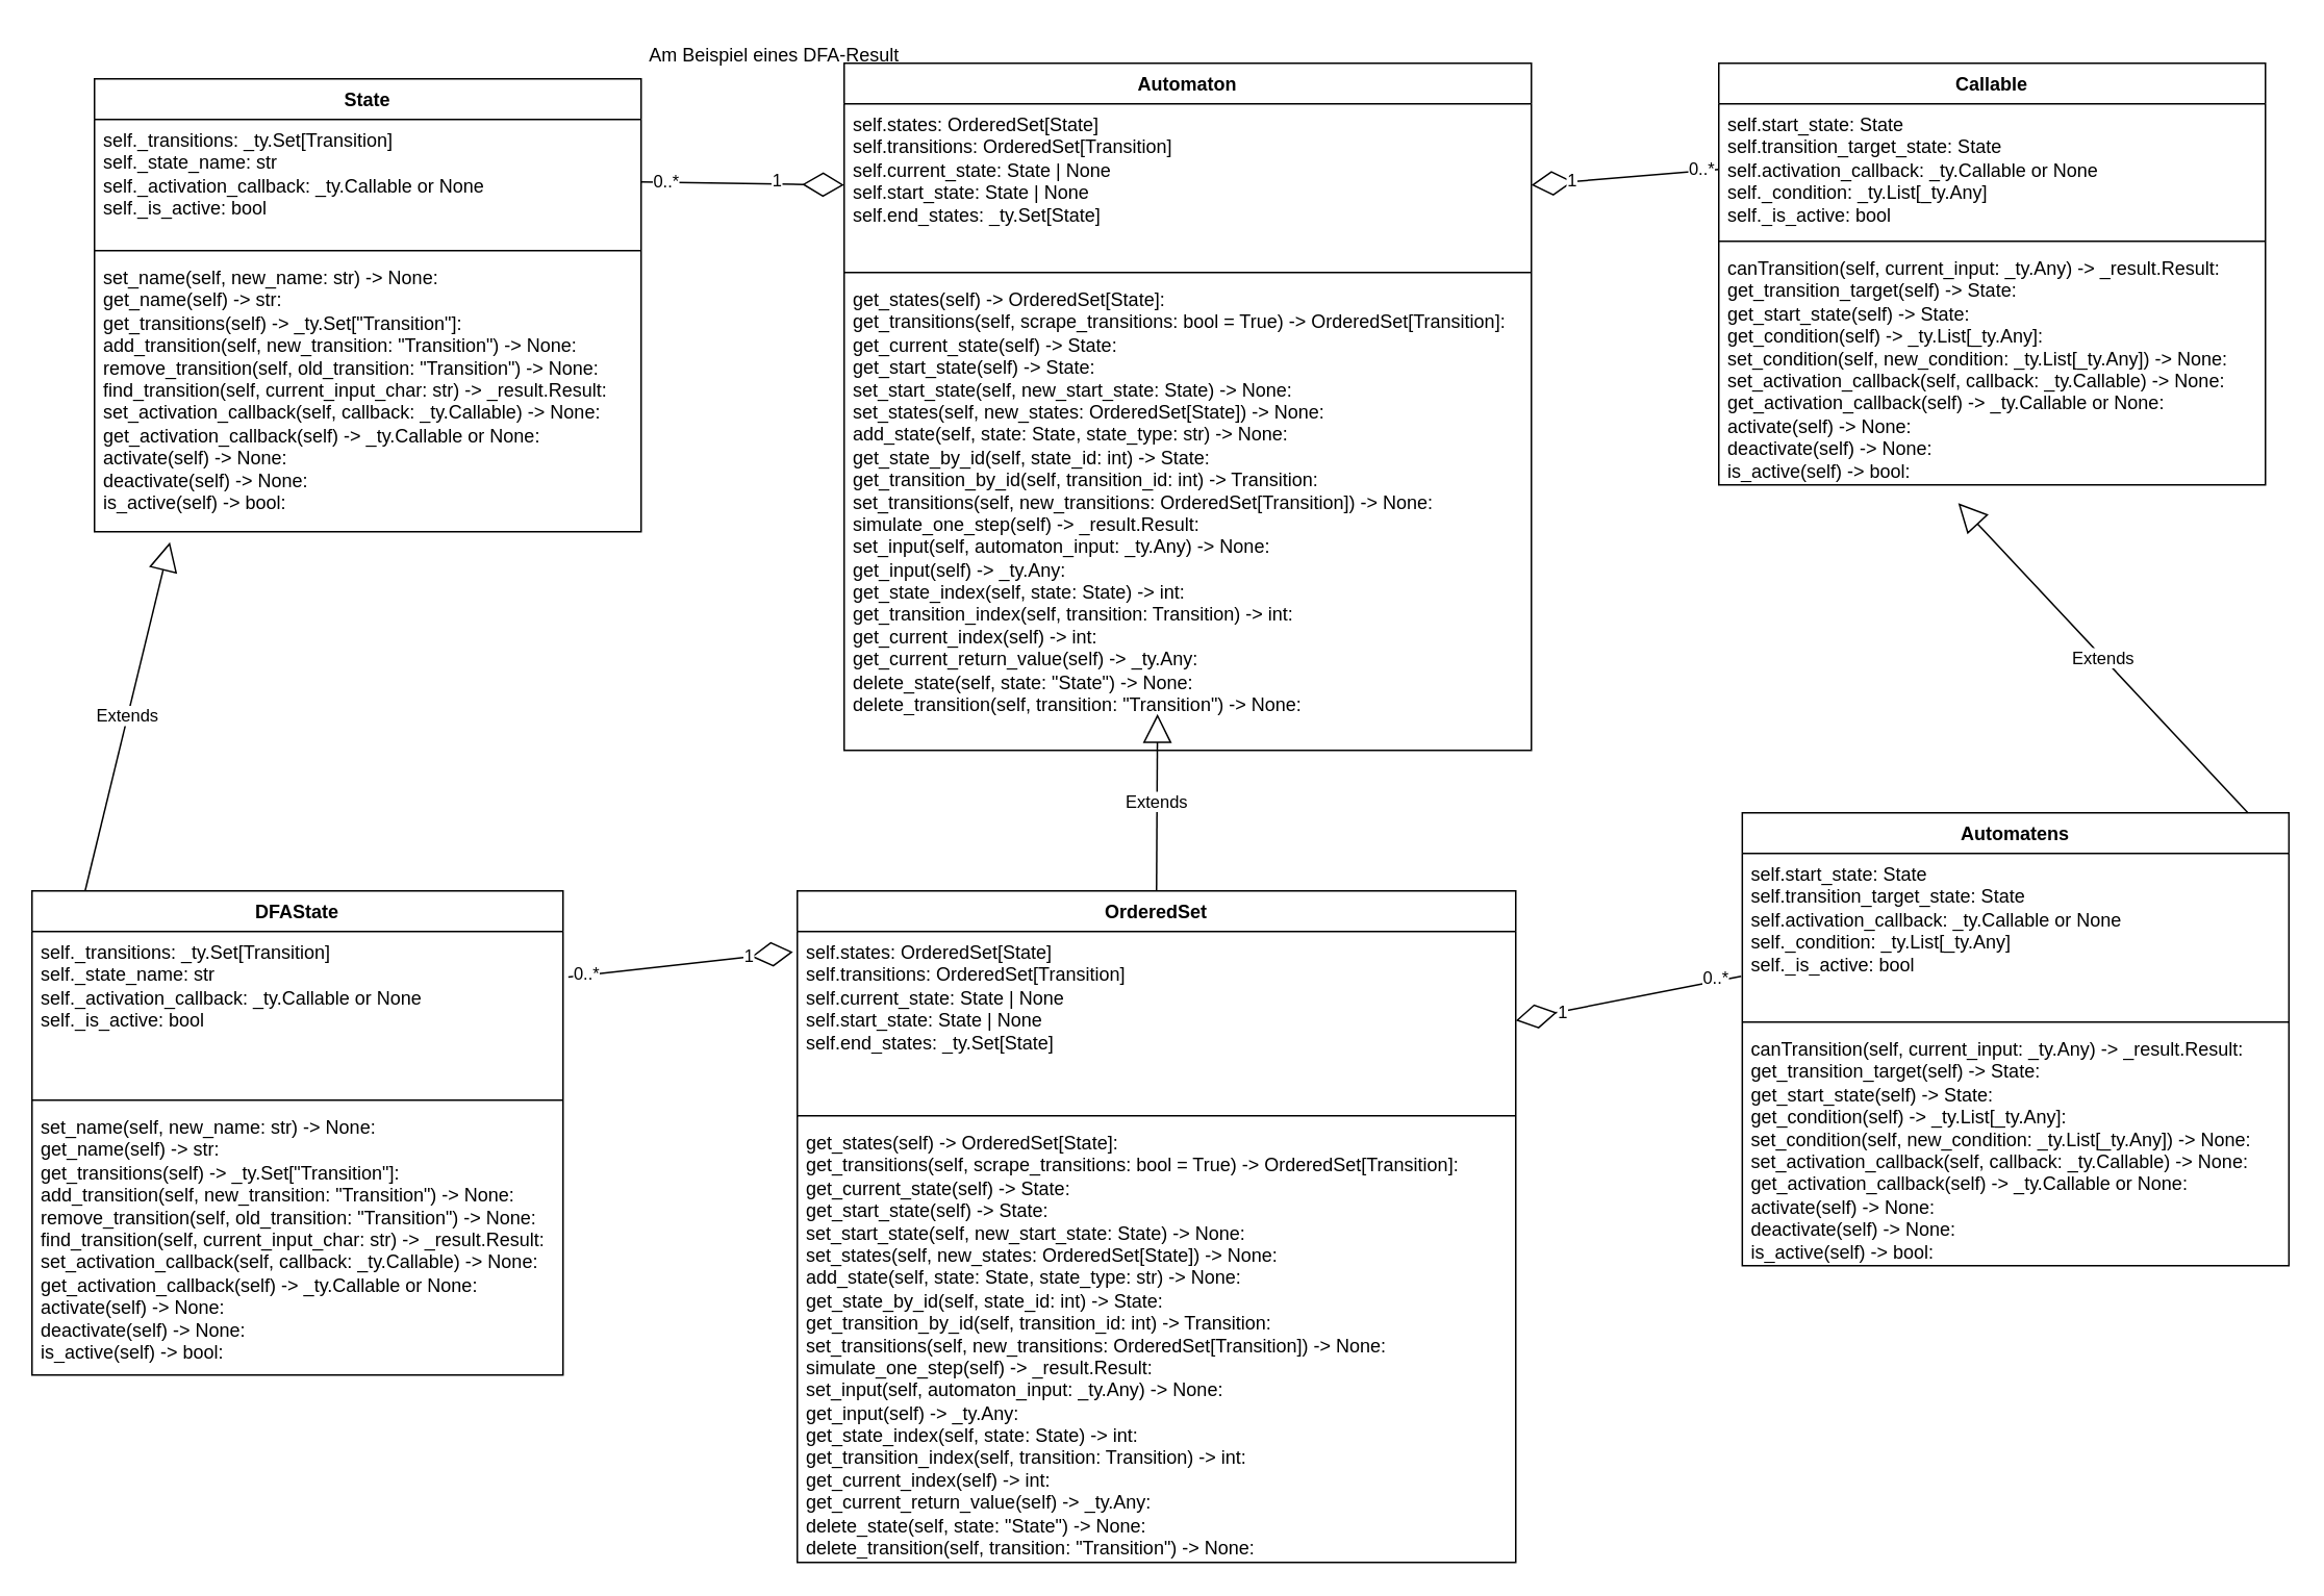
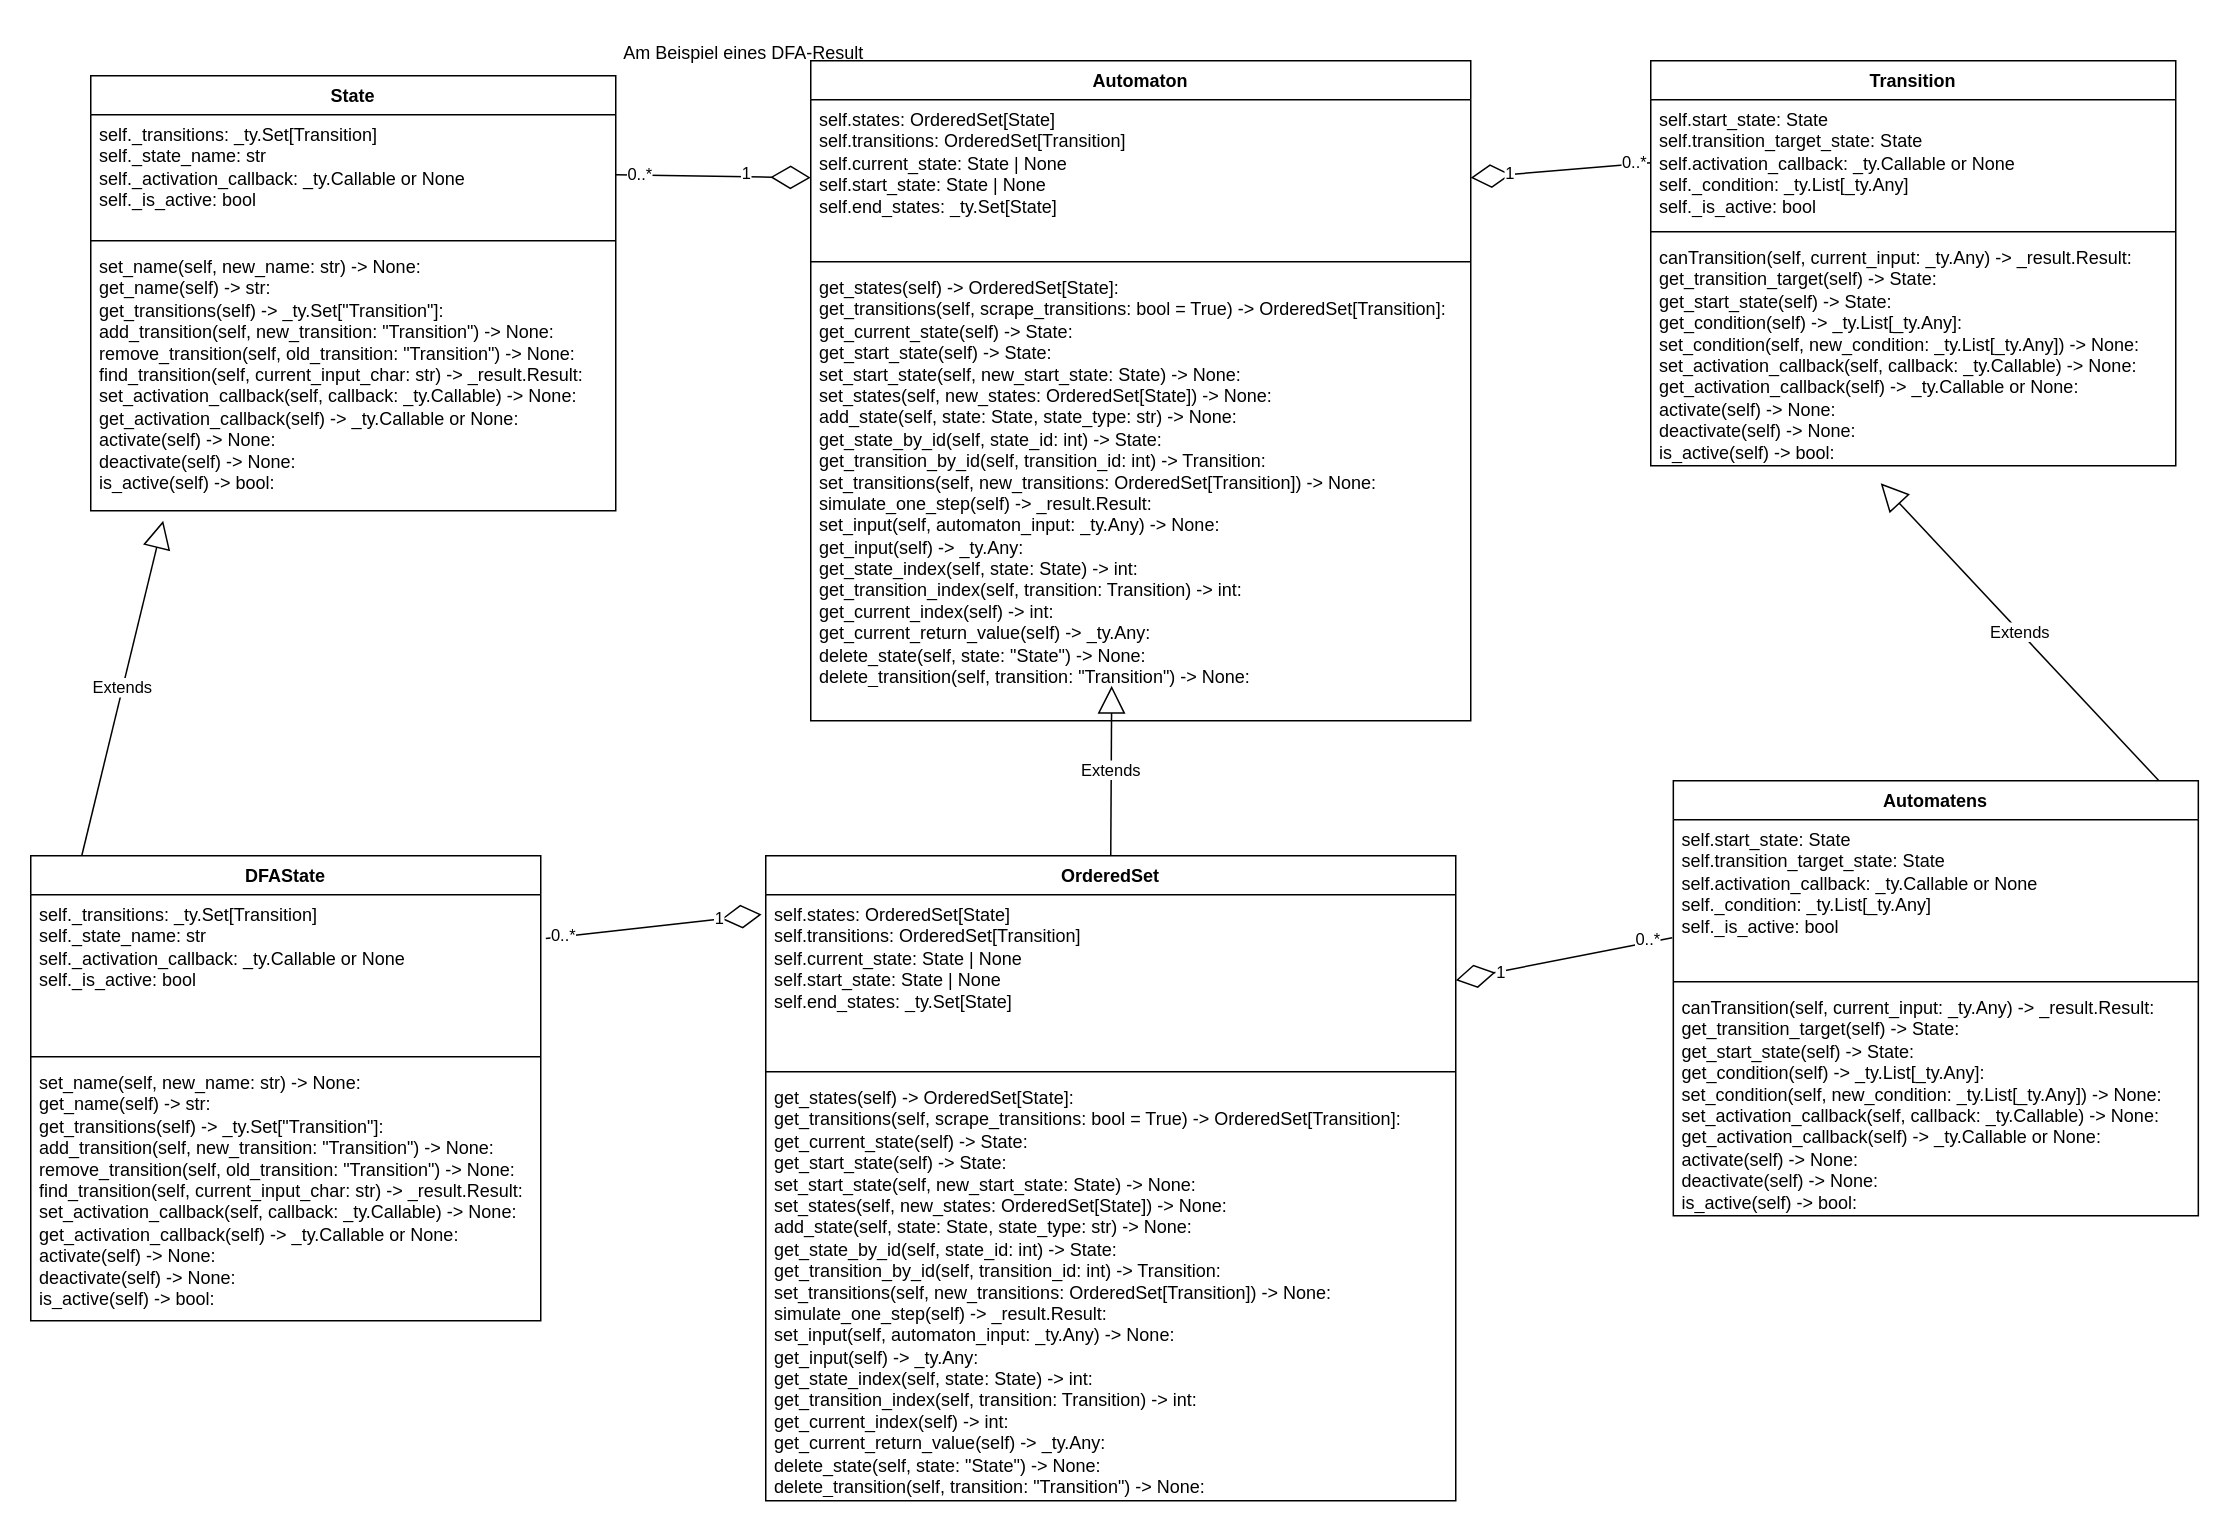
- <mxCell id="6" value="Callable" style="swimlane;fontStyle=1;align=center;verticalAlign=top;childLayout=stackLayout;horizontal=1;startSize=26;horizontalStack=0;resizeParent=1;resizeParentMax=0;resizeLast=0;collapsible=1;marginBottom=0;whiteSpace=wrap;html=1;" parent="1" vertex="1"><mxGeometry x="1100" y="40" width="350" height="270" as="geometry" /></mxCell>
+ <mxCell id="6" value="Transition" style="swimlane;fontStyle=1;align=center;verticalAlign=top;childLayout=stackLayout;horizontal=1;startSize=26;horizontalStack=0;resizeParent=1;resizeParentMax=0;resizeLast=0;collapsible=1;marginBottom=0;whiteSpace=wrap;html=1;" parent="1" vertex="1"><mxGeometry x="1100" y="40" width="350" height="270" as="geometry" /></mxCell>
